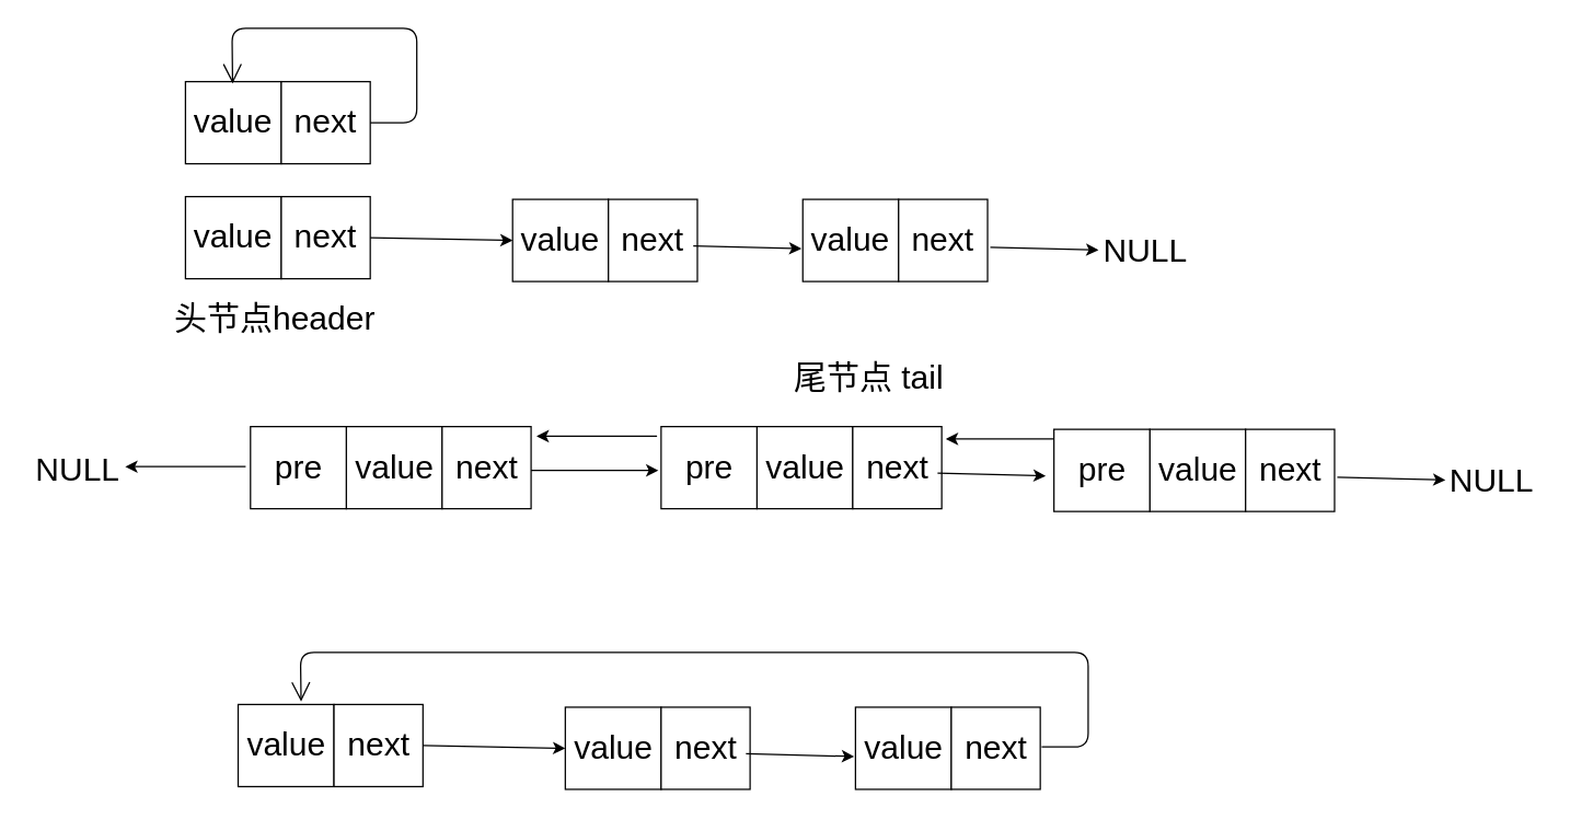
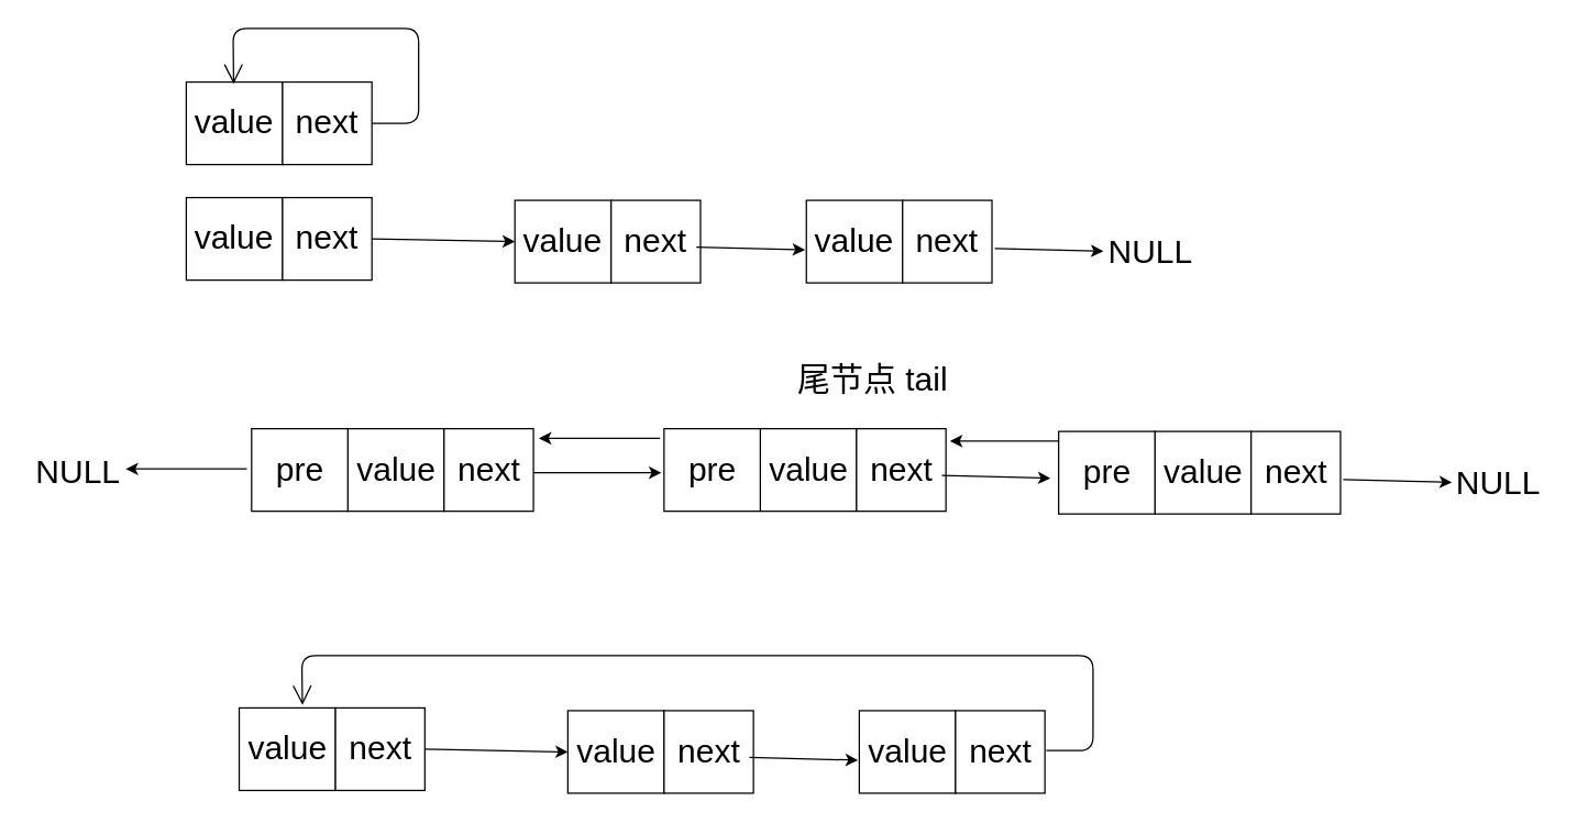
- <mxCell id="10" value="头节点header&lt;br&gt;" style="text;html=1;align=center;verticalAlign=middle;resizable=0;points=[];autosize=1;fontSize=24;fontColor=#000000;" vertex="1" parent="1"><mxGeometry x="121" y="216" width="157" height="33" as="geometry" /></mxCell>
